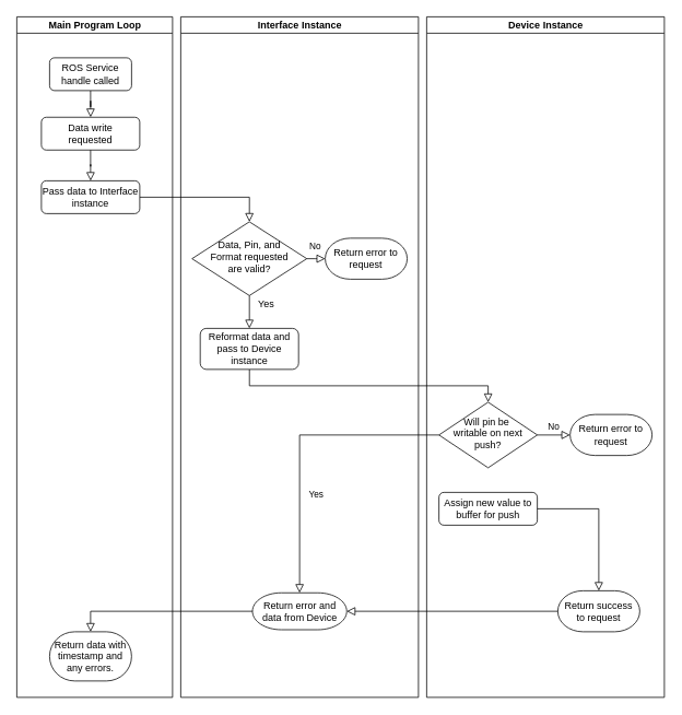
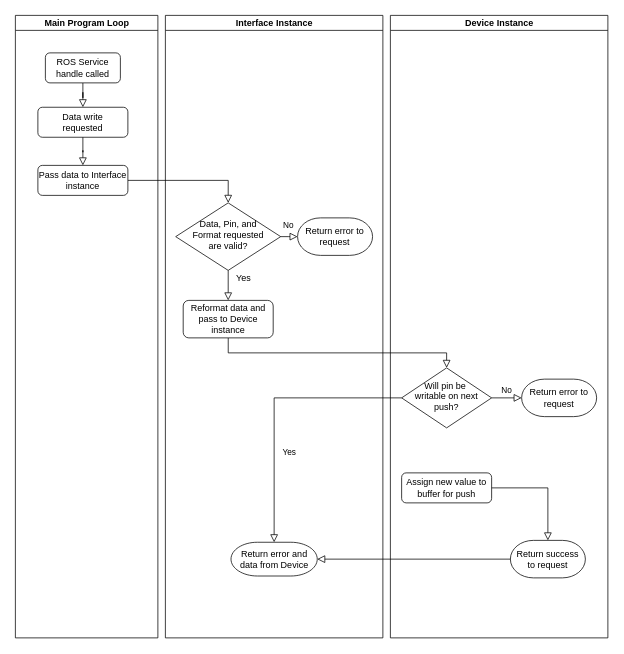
- <mxCell id="6" value="Assign new value to buffer for push" style="rounded=1;whiteSpace=wrap;html=1;fontSize=12;glass=0;strokeWidth=1;shadow=0;" parent="4" vertex="1"><mxGeometry x="15" y="580" width="120" height="40" as="geometry" /></mxCell>
+ <mxCell id="6" value="Assign new value to buffer for push" style="rounded=1;whiteSpace=wrap;html=1;fontSize=12;glass=0;strokeWidth=1;shadow=0;" parent="4" vertex="1"><mxGeometry x="15" y="610" width="120" height="40" as="geometry" /></mxCell>
- <mxCell id="28" style="edgeStyle=orthogonalEdgeStyle;rounded=0;orthogonalLoop=1;jettySize=auto;html=1;exitX=0;exitY=0.5;exitDx=0;exitDy=0;exitPerimeter=0;entryX=0.5;entryY=0;entryDx=0;entryDy=0;entryPerimeter=0;endArrow=block;endFill=0;endSize=8;" edge="1" parent="1" source="19" target="26"><mxGeometry relative="1" as="geometry" /></mxCell>
- <mxCell id="26" value="Return data with timestamp and any errors." style="strokeWidth=1;html=1;shape=mxgraph.flowchart.terminator;whiteSpace=wrap;" vertex="1" parent="20"><mxGeometry x="40" y="750" width="100" height="60" as="geometry" /></mxCell>
